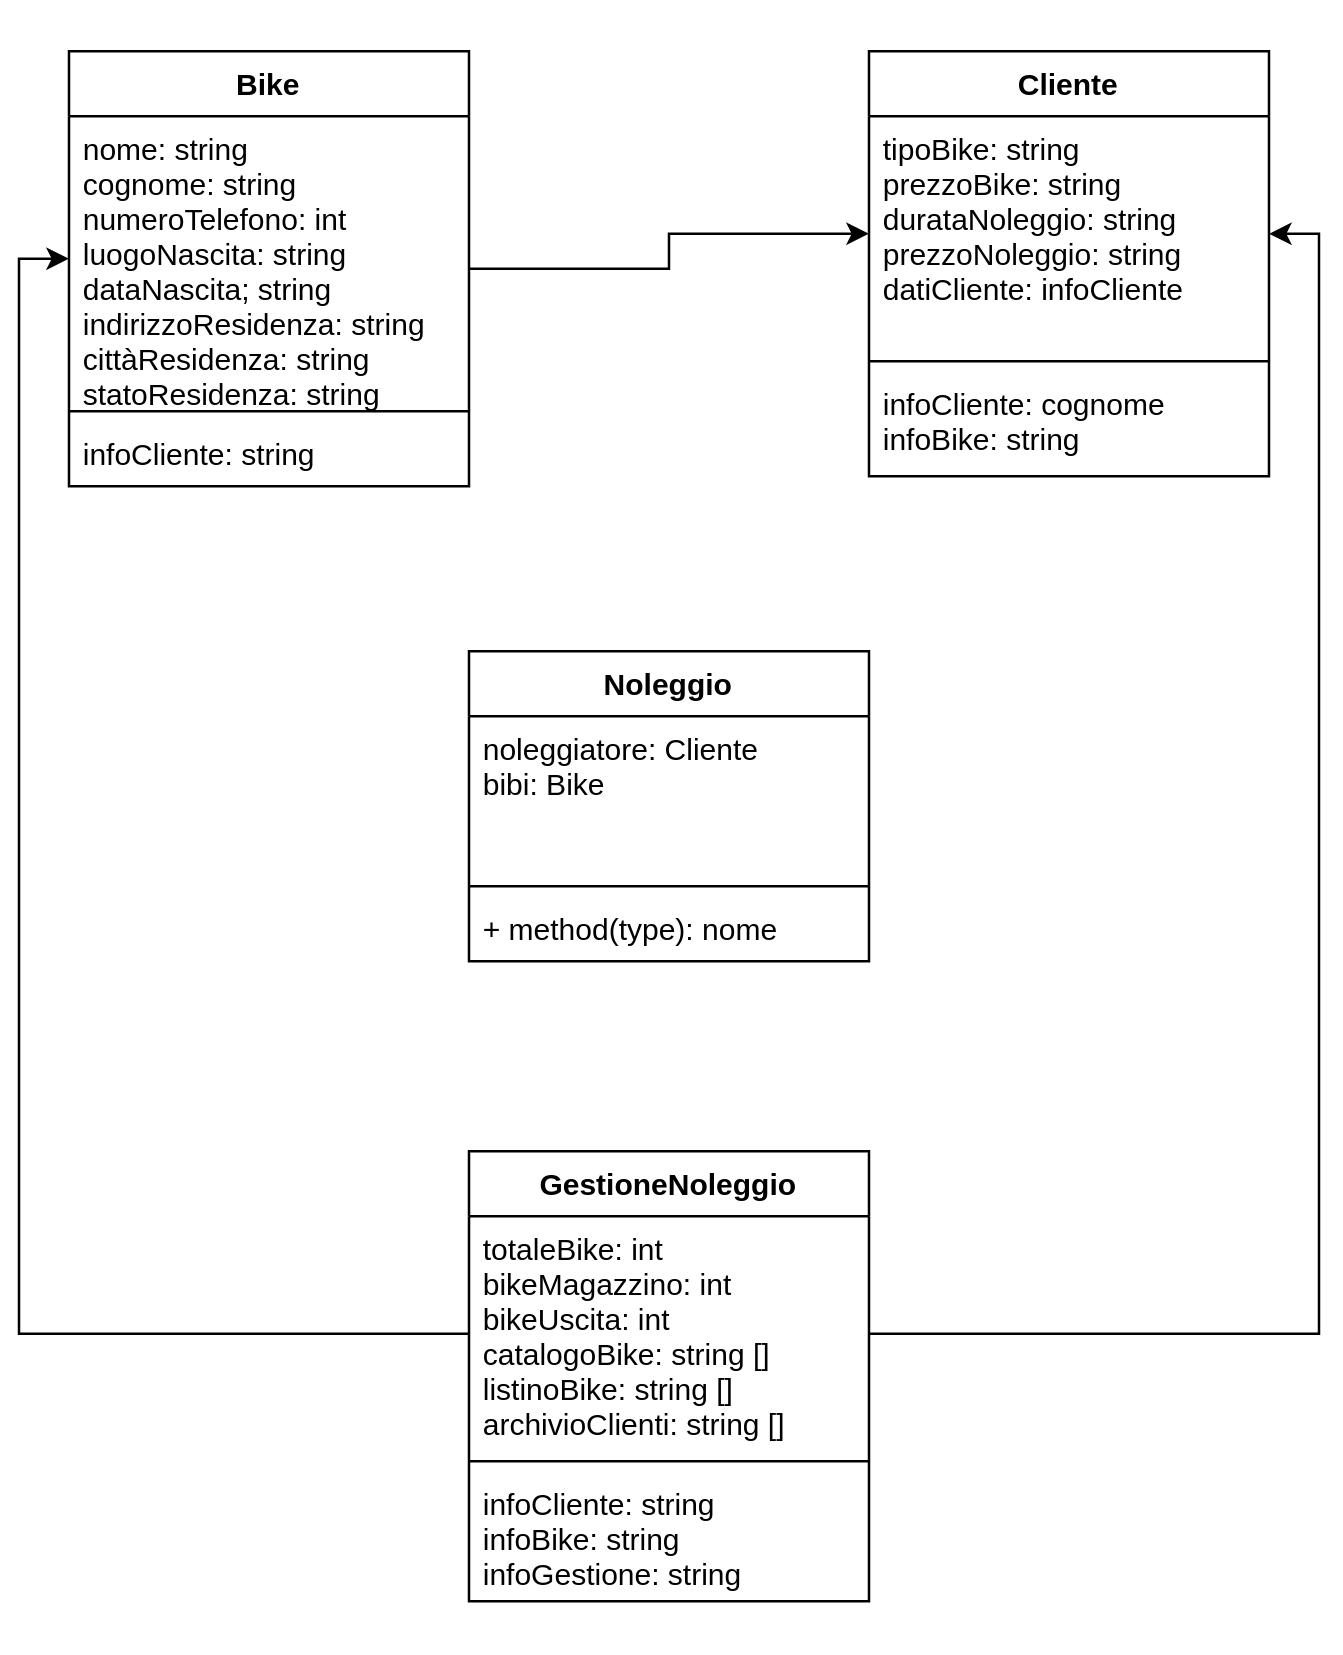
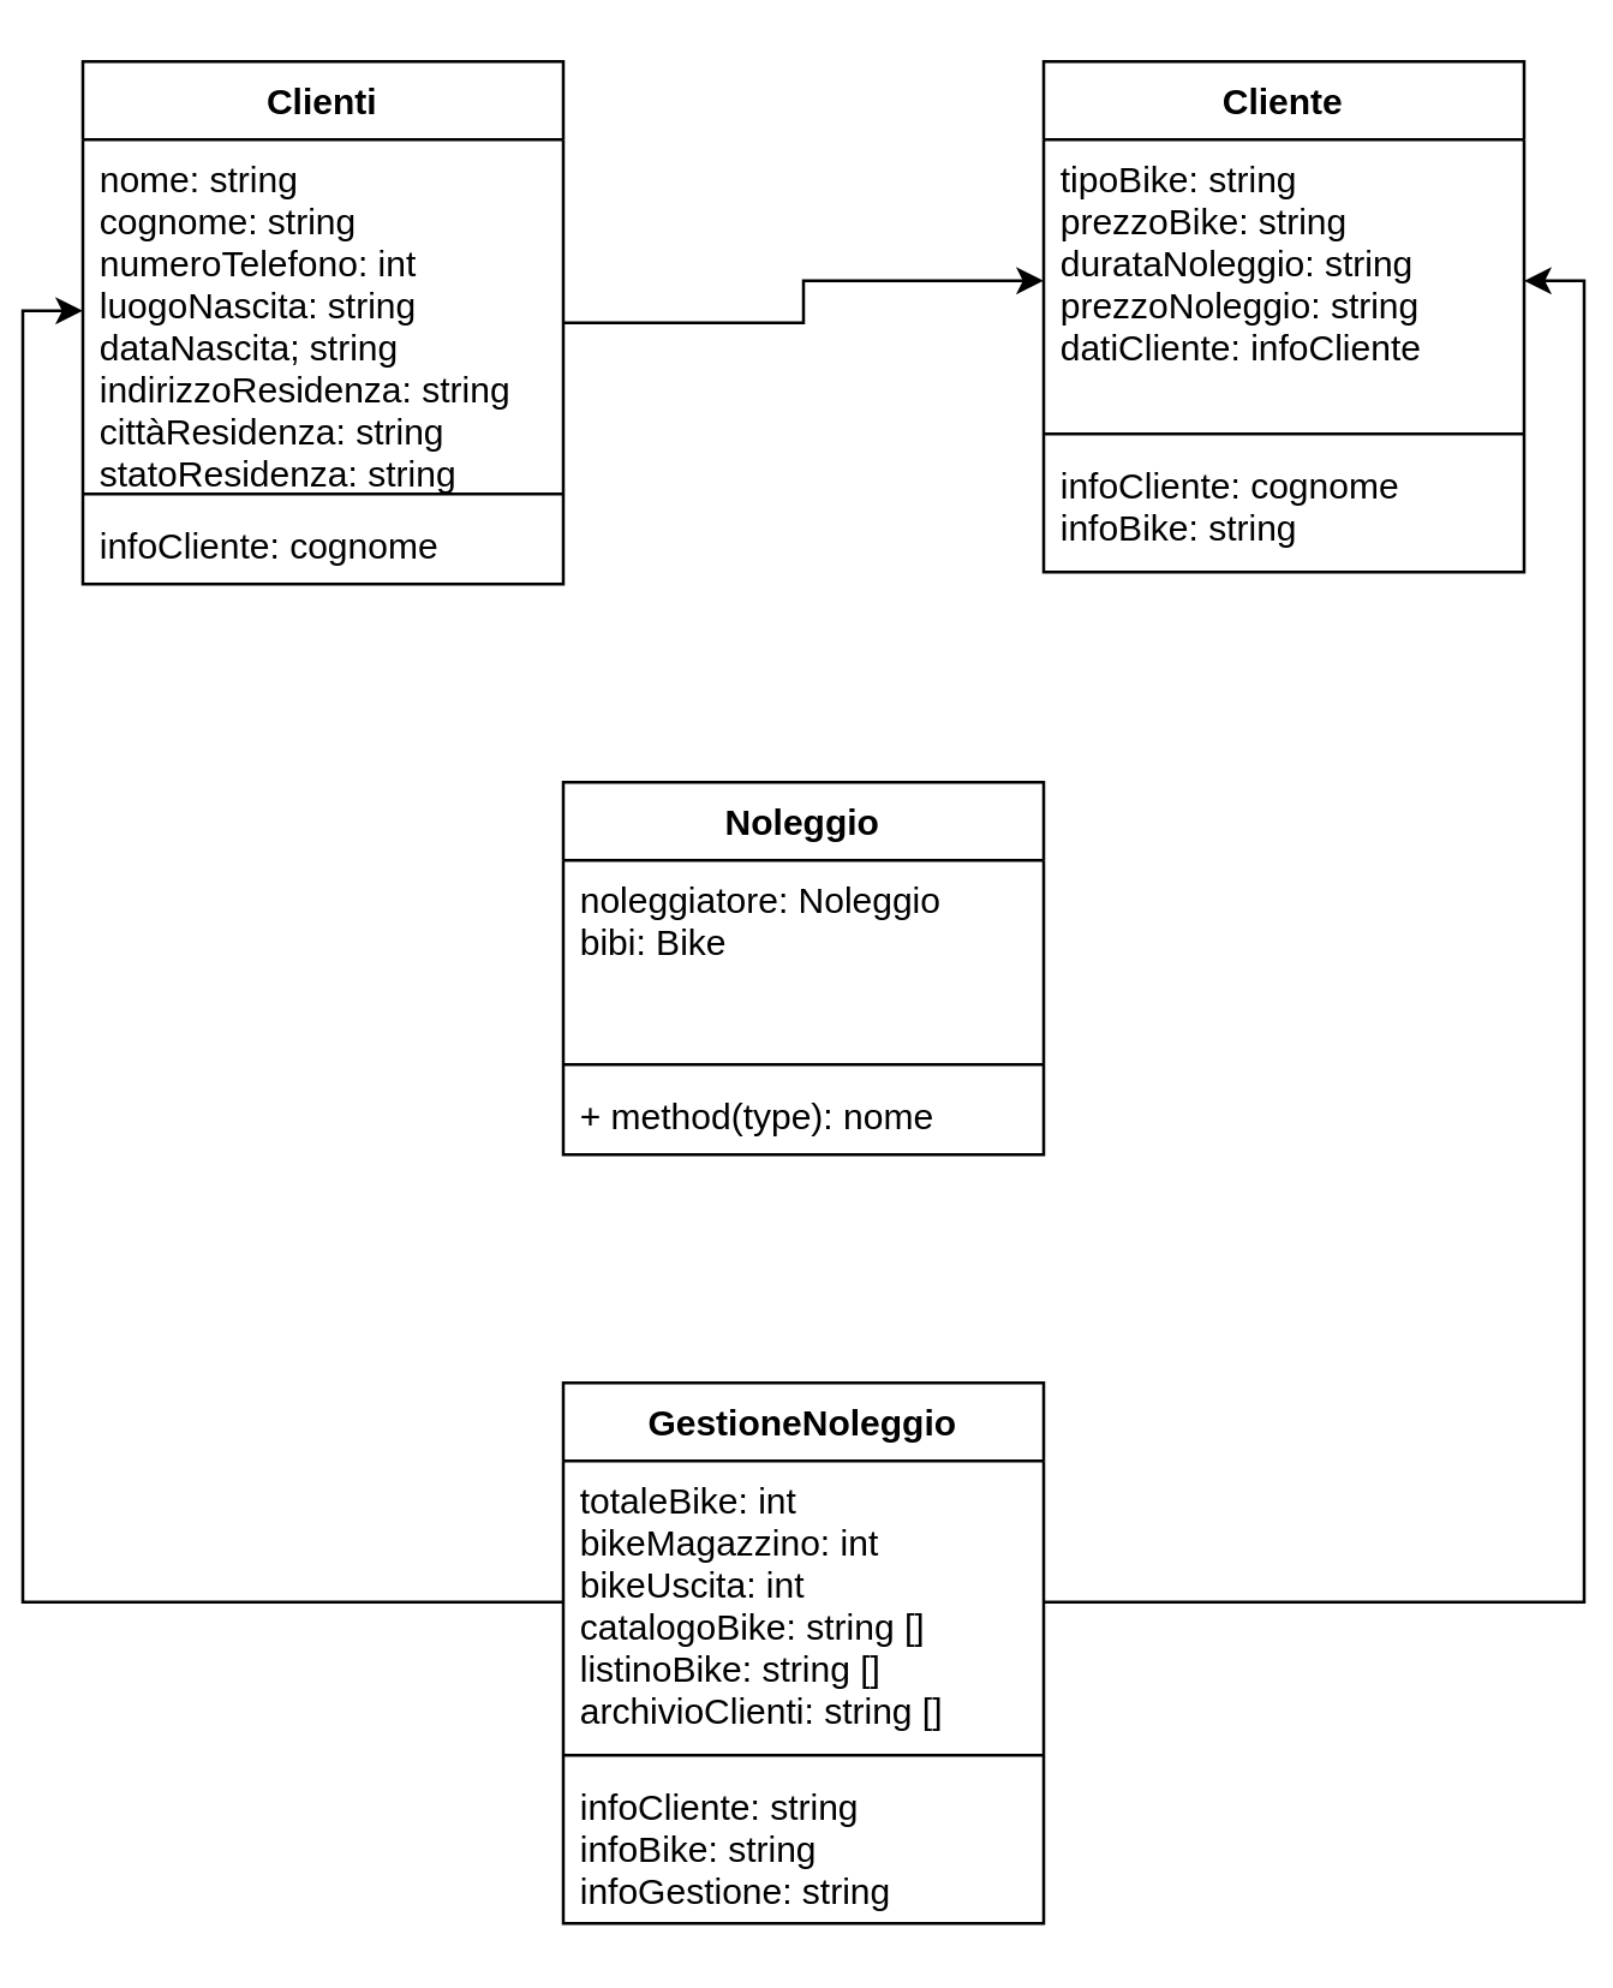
- <mxCell id="3" value="Bike" style="swimlane;fontStyle=1;align=center;verticalAlign=top;childLayout=stackLayout;horizontal=1;startSize=26;horizontalStack=0;resizeParent=1;resizeParentMax=0;resizeLast=0;collapsible=1;marginBottom=0;" vertex="1" parent="1"><mxGeometry x="20" y="20" width="160" height="174" as="geometry" /></mxCell>
+ <mxCell id="3" value="Clienti" style="swimlane;fontStyle=1;align=center;verticalAlign=top;childLayout=stackLayout;horizontal=1;startSize=26;horizontalStack=0;resizeParent=1;resizeParentMax=0;resizeLast=0;collapsible=1;marginBottom=0;" vertex="1" parent="1"><mxGeometry x="20" y="20" width="160" height="174" as="geometry" /></mxCell>
- <mxCell id="6" value="infoCliente: string" style="text;strokeColor=none;fillColor=none;align=left;verticalAlign=top;spacingLeft=4;spacingRight=4;overflow=hidden;rotatable=0;points=[[0,0.5],[1,0.5]];portConstraint=eastwest;" vertex="1" parent="3"><mxGeometry y="148" width="160" height="26" as="geometry" /></mxCell>
+ <mxCell id="6" value="infoCliente: cognome" style="text;strokeColor=none;fillColor=none;align=left;verticalAlign=top;spacingLeft=4;spacingRight=4;overflow=hidden;rotatable=0;points=[[0,0.5],[1,0.5]];portConstraint=eastwest;" vertex="1" parent="3"><mxGeometry y="148" width="160" height="26" as="geometry" /></mxCell>
- <mxCell id="18" value="noleggiatore: Cliente&#10;bibi: Bike" style="text;strokeColor=none;fillColor=none;align=left;verticalAlign=top;spacingLeft=4;spacingRight=4;overflow=hidden;rotatable=0;points=[[0,0.5],[1,0.5]];portConstraint=eastwest;" vertex="1" parent="17"><mxGeometry y="26" width="160" height="64" as="geometry" /></mxCell>
+ <mxCell id="18" value="noleggiatore: Noleggio&#10;bibi: Bike" style="text;strokeColor=none;fillColor=none;align=left;verticalAlign=top;spacingLeft=4;spacingRight=4;overflow=hidden;rotatable=0;points=[[0,0.5],[1,0.5]];portConstraint=eastwest;" vertex="1" parent="17"><mxGeometry y="26" width="160" height="64" as="geometry" /></mxCell>
